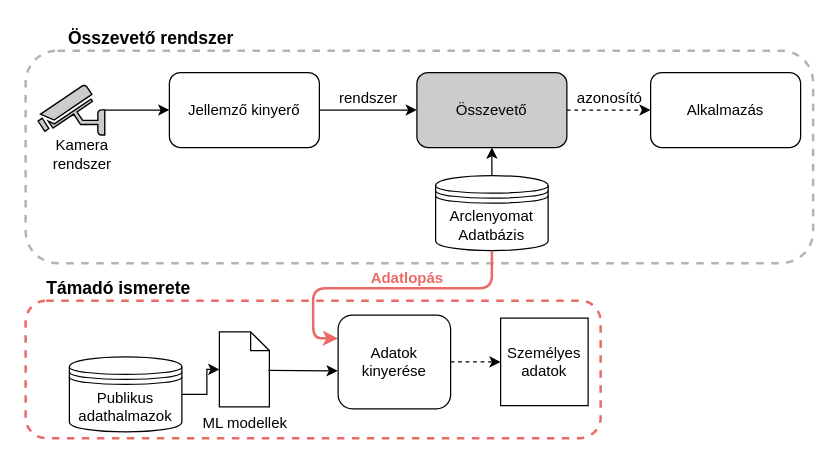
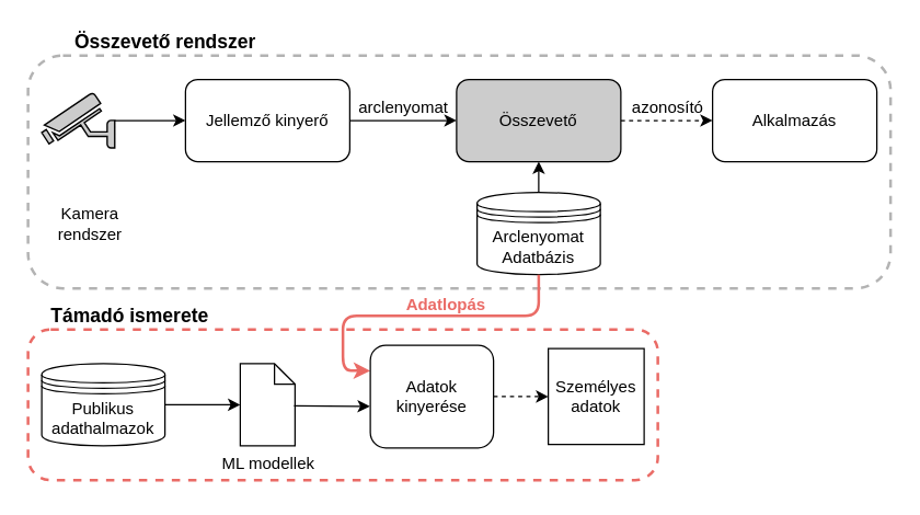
- <mxCell id="25" value="&lt;span style=&quot;color: rgb(0 , 0 , 0)&quot;&gt;rendszer&lt;/span&gt;" style="text;html=1;align=center;verticalAlign=middle;resizable=0;points=[];autosize=1;strokeColor=none;fillColor=none;fontColor=#EA6B66;" parent="1" vertex="1"><mxGeometry x="254" y="67.5" width="80" height="20" as="geometry" /></mxCell>
+ <mxCell id="25" value="&lt;span style=&quot;color: rgb(0 , 0 , 0)&quot;&gt;arclenyomat&lt;/span&gt;" style="text;html=1;align=center;verticalAlign=middle;resizable=0;points=[];autosize=1;strokeColor=none;fillColor=none;fontColor=#EA6B66;" parent="1" vertex="1"><mxGeometry x="254" y="67.5" width="80" height="20" as="geometry" /></mxCell>
- <mxCell id="24" value="&lt;font color=&quot;#000000&quot;&gt;Kamera&lt;br&gt;rendszer&lt;/font&gt;" style="text;html=1;align=center;verticalAlign=middle;resizable=0;points=[];autosize=1;strokeColor=none;fillColor=none;fontColor=#EA6B66;" parent="1" vertex="1"><mxGeometry x="35" y="107.5" width="60" height="30" as="geometry" /></mxCell>
+ <mxCell id="24" value="&lt;font color=&quot;#000000&quot;&gt;Kamera&lt;br&gt;rendszer&lt;/font&gt;" style="text;html=1;align=center;verticalAlign=middle;resizable=0;points=[];autosize=1;strokeColor=none;fillColor=none;fontColor=#EA6B66;" parent="1" vertex="1"><mxGeometry x="35" y="147.5" width="60" height="30" as="geometry" /></mxCell>
- <mxCell id="15" value="Publikus&lt;br&gt;adathalmazok" style="shape=datastore;whiteSpace=wrap;html=1;strokeColor=#000000;" parent="1" vertex="1"><mxGeometry x="55" y="285" width="90" height="60" as="geometry" /></mxCell>
+ <mxCell id="15" value="Publikus&lt;br&gt;adathalmazok" style="shape=datastore;whiteSpace=wrap;html=1;strokeColor=#000000;" parent="1" vertex="1"><mxGeometry x="30" y="265" width="90" height="60" as="geometry" /></mxCell>
